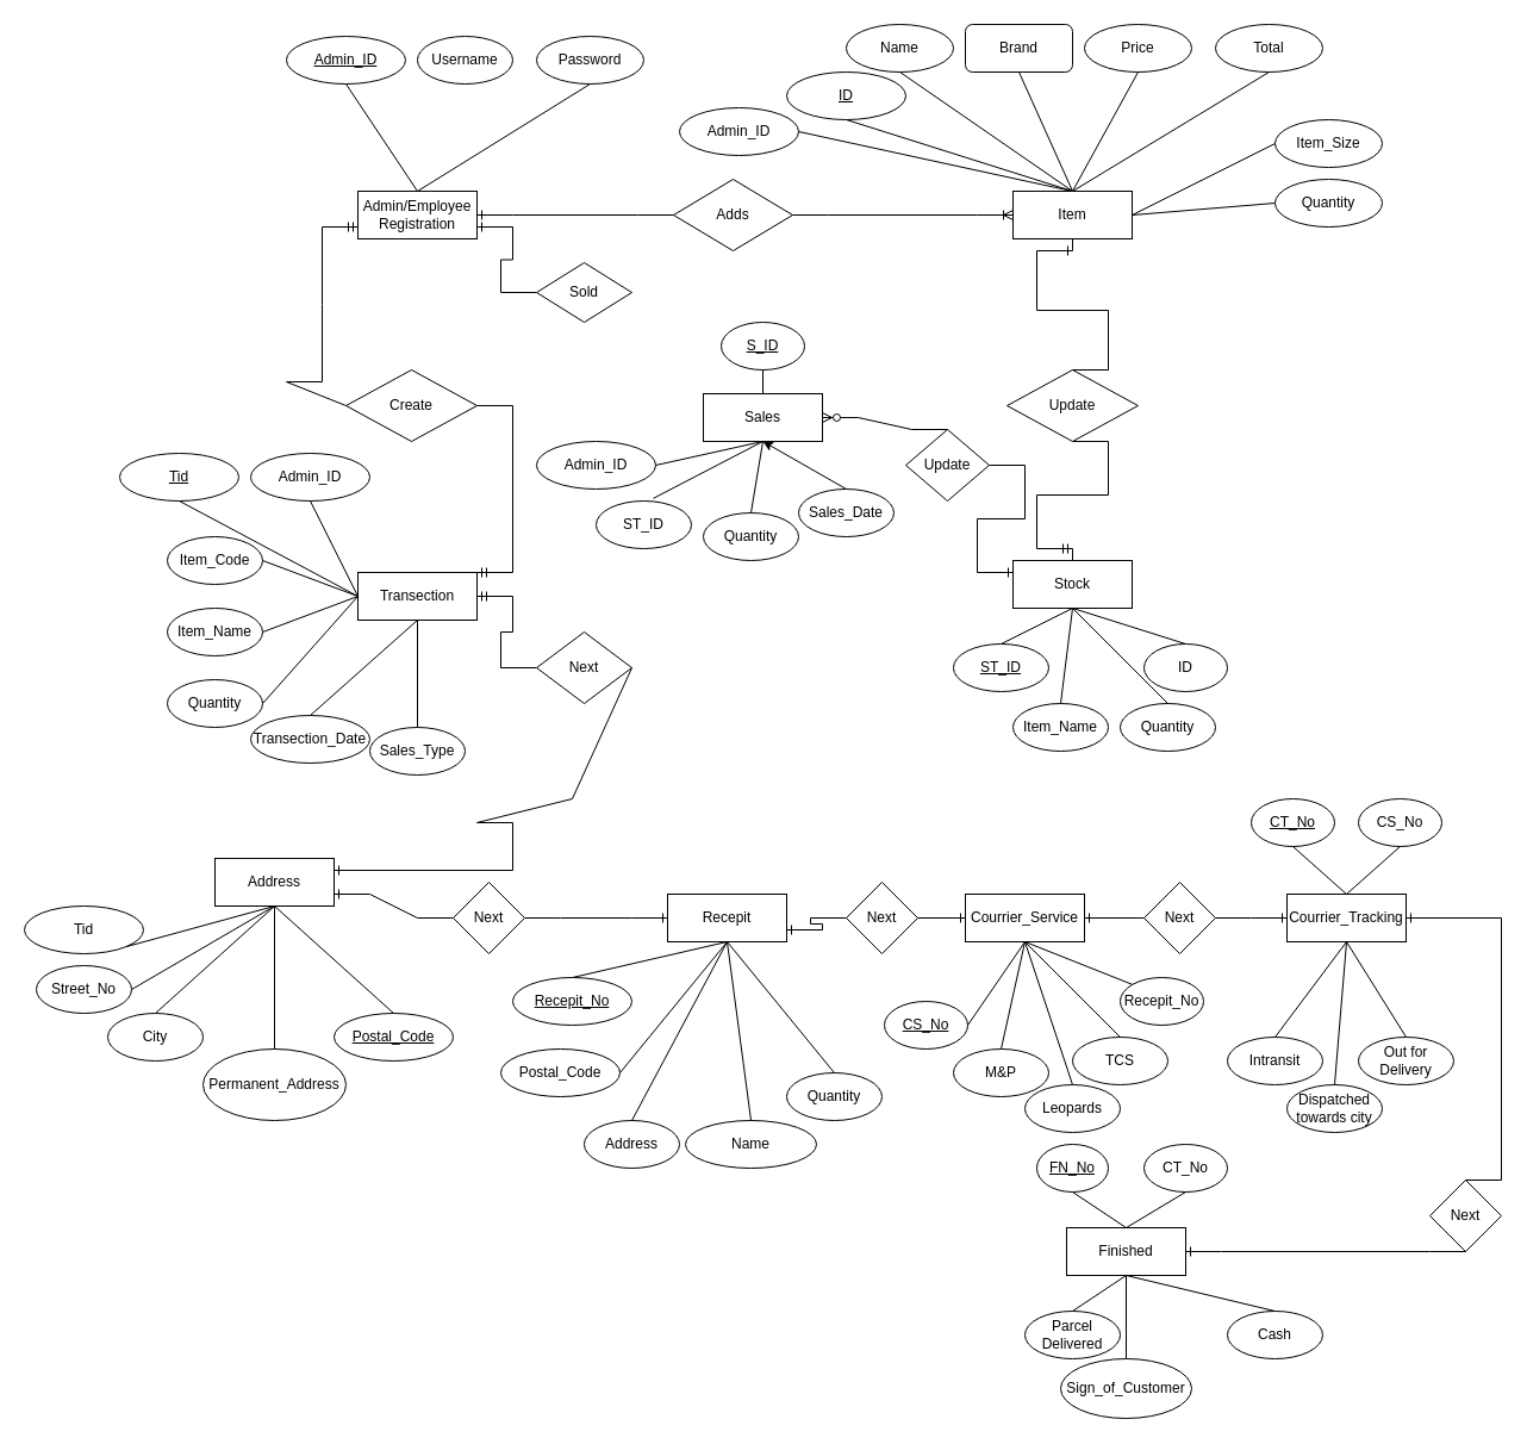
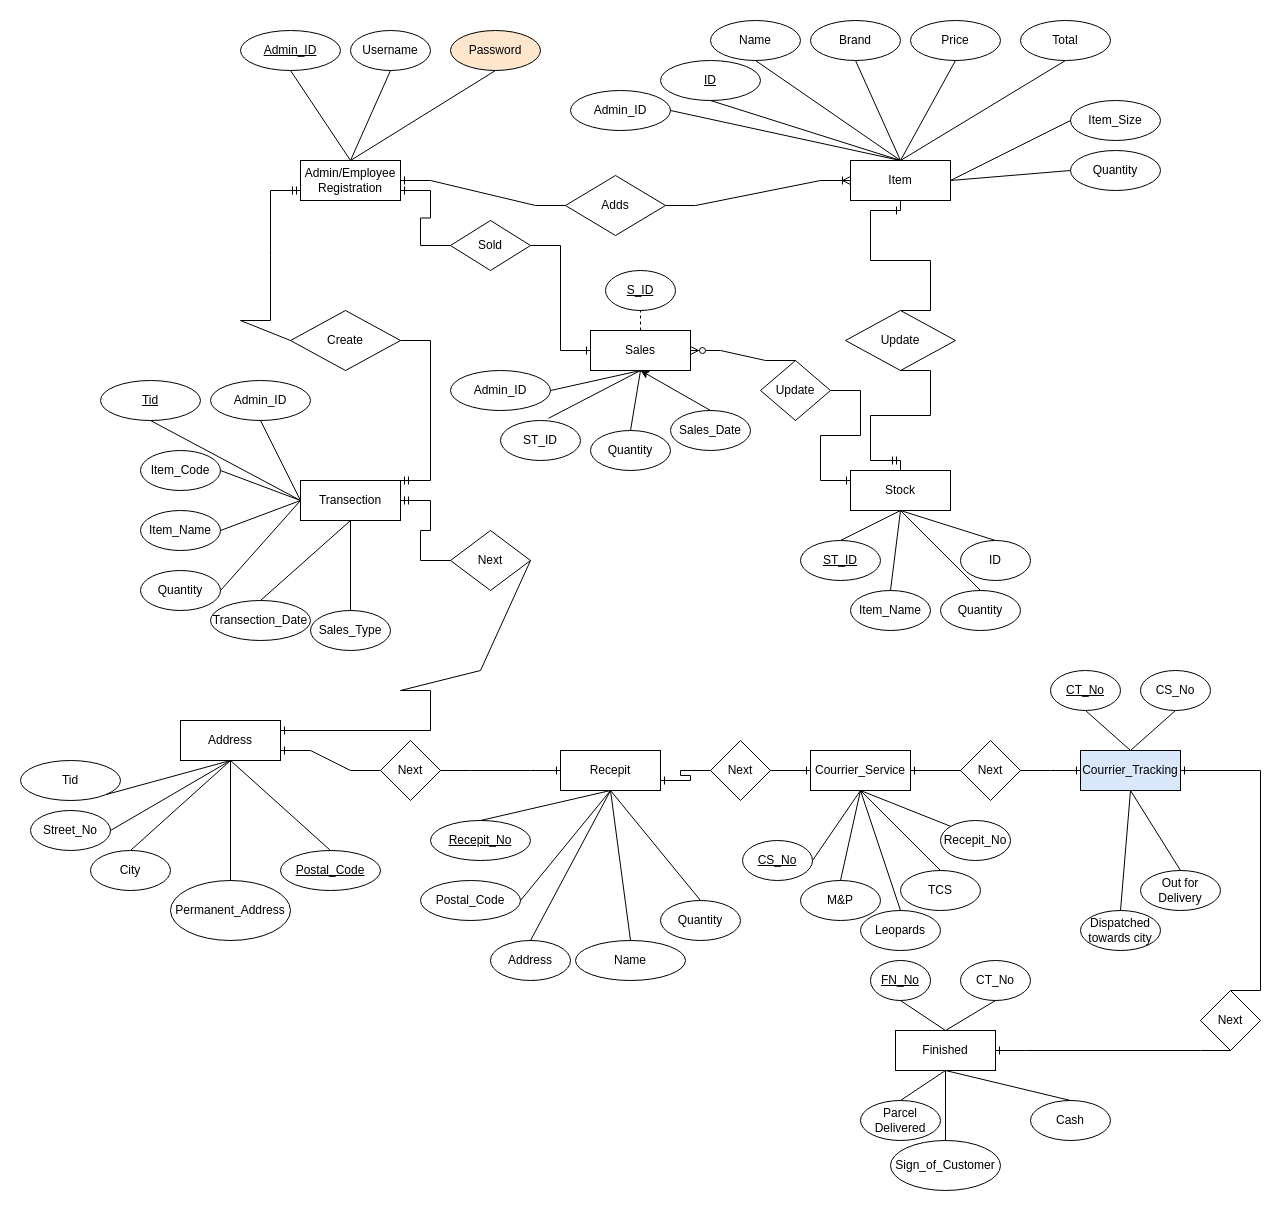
- <mxCell id="6" value="Brand" style="whiteSpace=wrap;html=1;rounded=1;" parent="1" vertex="1"><mxGeometry x="810" y="20" width="90" height="40" as="geometry" /></mxCell>
+ <mxCell id="6" value="Brand" style="ellipse;whiteSpace=wrap;html=1;" parent="1" vertex="1"><mxGeometry x="810" y="20" width="90" height="40" as="geometry" /></mxCell>
- <mxCell id="3" value="Password" style="ellipse;whiteSpace=wrap;html=1;" parent="1" vertex="1"><mxGeometry x="450" y="30" width="90" height="40" as="geometry" /></mxCell>
+ <mxCell id="3" value="Password" style="ellipse;whiteSpace=wrap;html=1;fillColor=#ffe6cc;" parent="1" vertex="1"><mxGeometry x="450" y="30" width="90" height="40" as="geometry" /></mxCell>
+ <mxCell id="85" value="" style="endArrow=none;html=1;rounded=0;entryX=0.5;entryY=1;entryDx=0;entryDy=0;exitX=0.5;exitY=0;exitDx=0;exitDy=0;" parent="1" source="82" target="2" edge="1"><mxGeometry relative="1" as="geometry"><mxPoint x="530" y="250" as="sourcePoint" /><mxPoint x="690" y="250" as="targetPoint" /></mxGeometry></mxCell>
- <mxCell id="4" value="Adds" style="shape=rhombus;perimeter=rhombusPerimeter;whiteSpace=wrap;html=1;align=center;" parent="1" vertex="1"><mxGeometry x="565" y="150" width="100" height="60" as="geometry" /></mxCell>
+ <mxCell id="4" value="Adds" style="shape=rhombus;perimeter=rhombusPerimeter;whiteSpace=wrap;html=1;align=center;" parent="1" vertex="1"><mxGeometry x="565" y="175" width="100" height="60" as="geometry" /></mxCell>
+ <mxCell id="101" value="" style="edgeStyle=entityRelationEdgeStyle;fontSize=12;html=1;endArrow=ERone;endFill=1;rounded=0;exitX=1;exitY=0.5;exitDx=0;exitDy=0;entryX=0;entryY=0.5;entryDx=0;entryDy=0;" parent="1" source="23" target="97" edge="1"><mxGeometry width="100" height="100" relative="1" as="geometry"><mxPoint x="560" y="470" as="sourcePoint" /><mxPoint x="660" y="370" as="targetPoint" /></mxGeometry></mxCell>
- <mxCell id="150" value="" style="endArrow=none;html=1;rounded=0;entryX=0.5;entryY=1;entryDx=0;entryDy=0;exitX=0.5;exitY=0;exitDx=0;exitDy=0;" edge="1" parent="1" source="97" target="149"><mxGeometry relative="1" as="geometry"><mxPoint x="610" y="420" as="sourcePoint" /><mxPoint x="770" y="420" as="targetPoint" /></mxGeometry></mxCell>
+ <mxCell id="150" value="" style="endArrow=none;html=1;rounded=0;entryX=0.5;entryY=1;entryDx=0;entryDy=0;exitX=0.5;exitY=0;exitDx=0;exitDy=0;dashed=1;" edge="1" parent="1" source="97" target="149"><mxGeometry relative="1" as="geometry"><mxPoint x="610" y="420" as="sourcePoint" /><mxPoint x="770" y="420" as="targetPoint" /></mxGeometry></mxCell>
- <mxCell id="63" value="Courrier_Tracking" style="rounded=0;whiteSpace=wrap;html=1;" parent="1" vertex="1"><mxGeometry x="1080" y="750" width="100" height="40" as="geometry" /></mxCell>
+ <mxCell id="63" value="Courrier_Tracking" style="rounded=0;whiteSpace=wrap;html=1;fillColor=#dae8fc;" parent="1" vertex="1"><mxGeometry x="1080" y="750" width="100" height="40" as="geometry" /></mxCell>
- <mxCell id="69" value="" style="endArrow=none;html=1;rounded=0;entryX=0.5;entryY=1;entryDx=0;entryDy=0;exitX=0.5;exitY=0;exitDx=0;exitDy=0;" parent="1" source="65" target="63" edge="1"><mxGeometry width="50" height="50" relative="1" as="geometry"><mxPoint x="1000" y="900" as="sourcePoint" /><mxPoint x="1050" y="850" as="targetPoint" /></mxGeometry></mxCell>
- <mxCell id="65" value="Intransit" style="ellipse;whiteSpace=wrap;html=1;" parent="1" vertex="1"><mxGeometry x="1030" y="870" width="80" height="40" as="geometry" /></mxCell>
